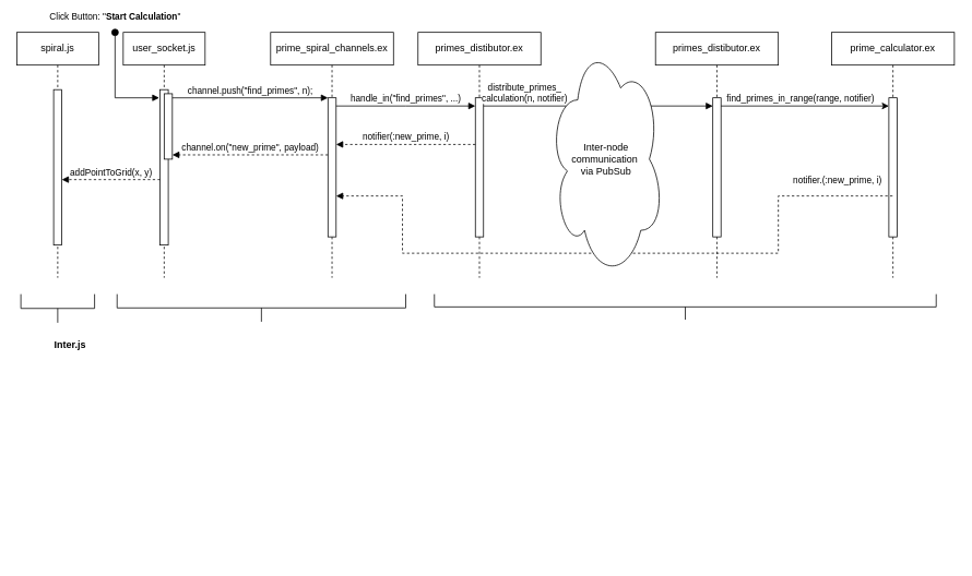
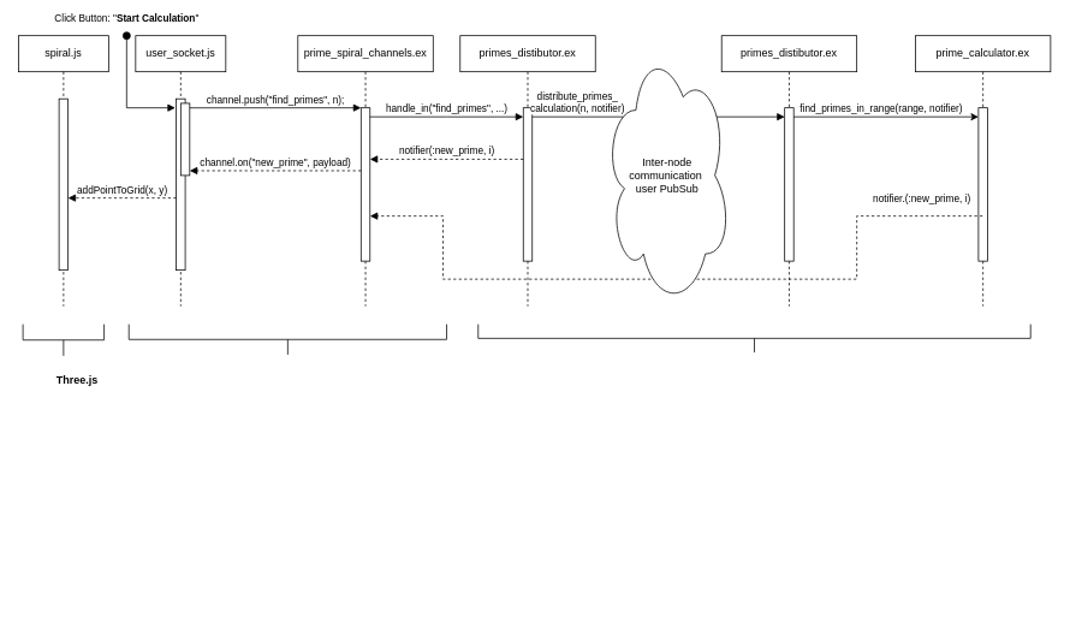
- <mxCell id="32" value="Inter-node communication&amp;nbsp;&lt;div&gt;via PubSub&lt;/div&gt;" style="ellipse;shape=cloud;whiteSpace=wrap;html=1;" vertex="1" parent="1"><mxGeometry x="670" y="30" width="140" height="290" as="geometry" /></mxCell>
+ <mxCell id="32" value="Inter-node communication&amp;nbsp;&lt;div&gt;user PubSub&lt;/div&gt;" style="ellipse;shape=cloud;whiteSpace=wrap;html=1;" vertex="1" parent="1"><mxGeometry x="670" y="30" width="140" height="290" as="geometry" /></mxCell>
- <mxCell id="24" value="&lt;div&gt;&lt;b&gt;Inter.js&lt;/b&gt;&lt;/div&gt;" style="text;html=1;align=center;verticalAlign=middle;resizable=0;points=[];autosize=1;strokeColor=none;fillColor=none;" parent="1" vertex="1"><mxGeometry x="50" y="387.67" width="70" height="30" as="geometry" /></mxCell>
+ <mxCell id="24" value="&lt;div&gt;&lt;b&gt;Three.js&lt;/b&gt;&lt;/div&gt;" style="text;html=1;align=center;verticalAlign=middle;resizable=0;points=[];autosize=1;strokeColor=none;fillColor=none;" parent="1" vertex="1"><mxGeometry x="50" y="387.67" width="70" height="30" as="geometry" /></mxCell>
